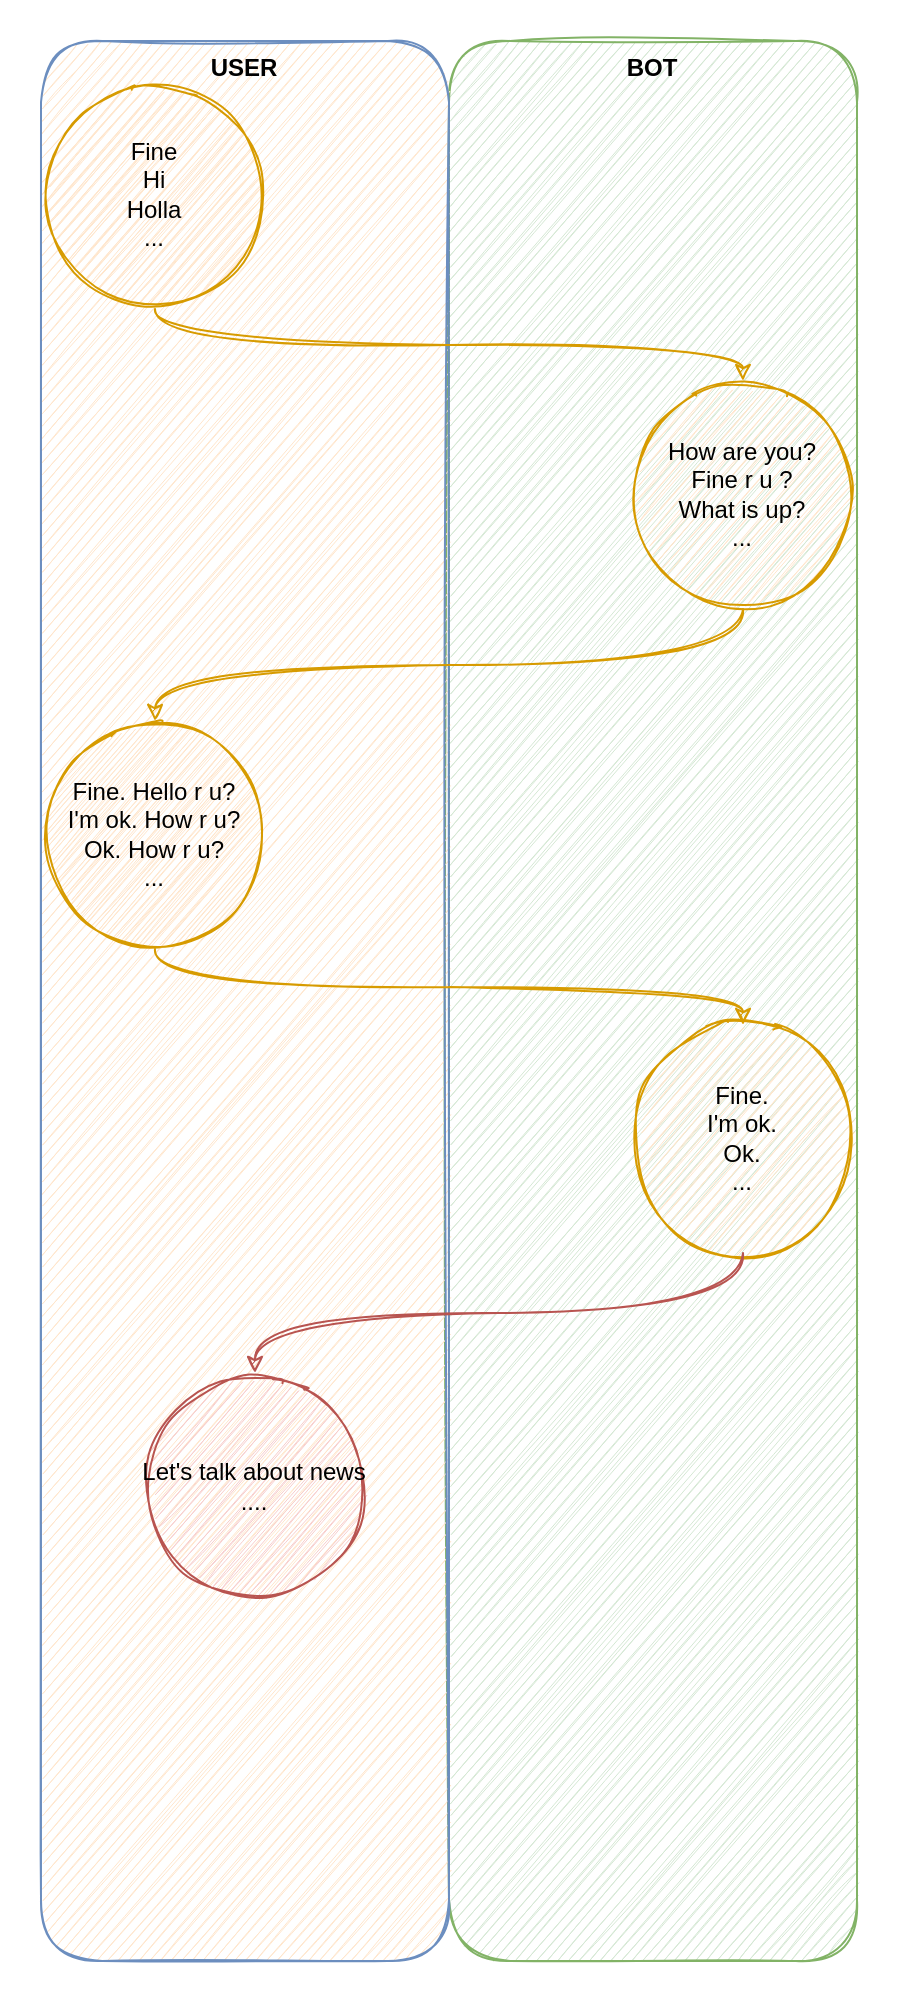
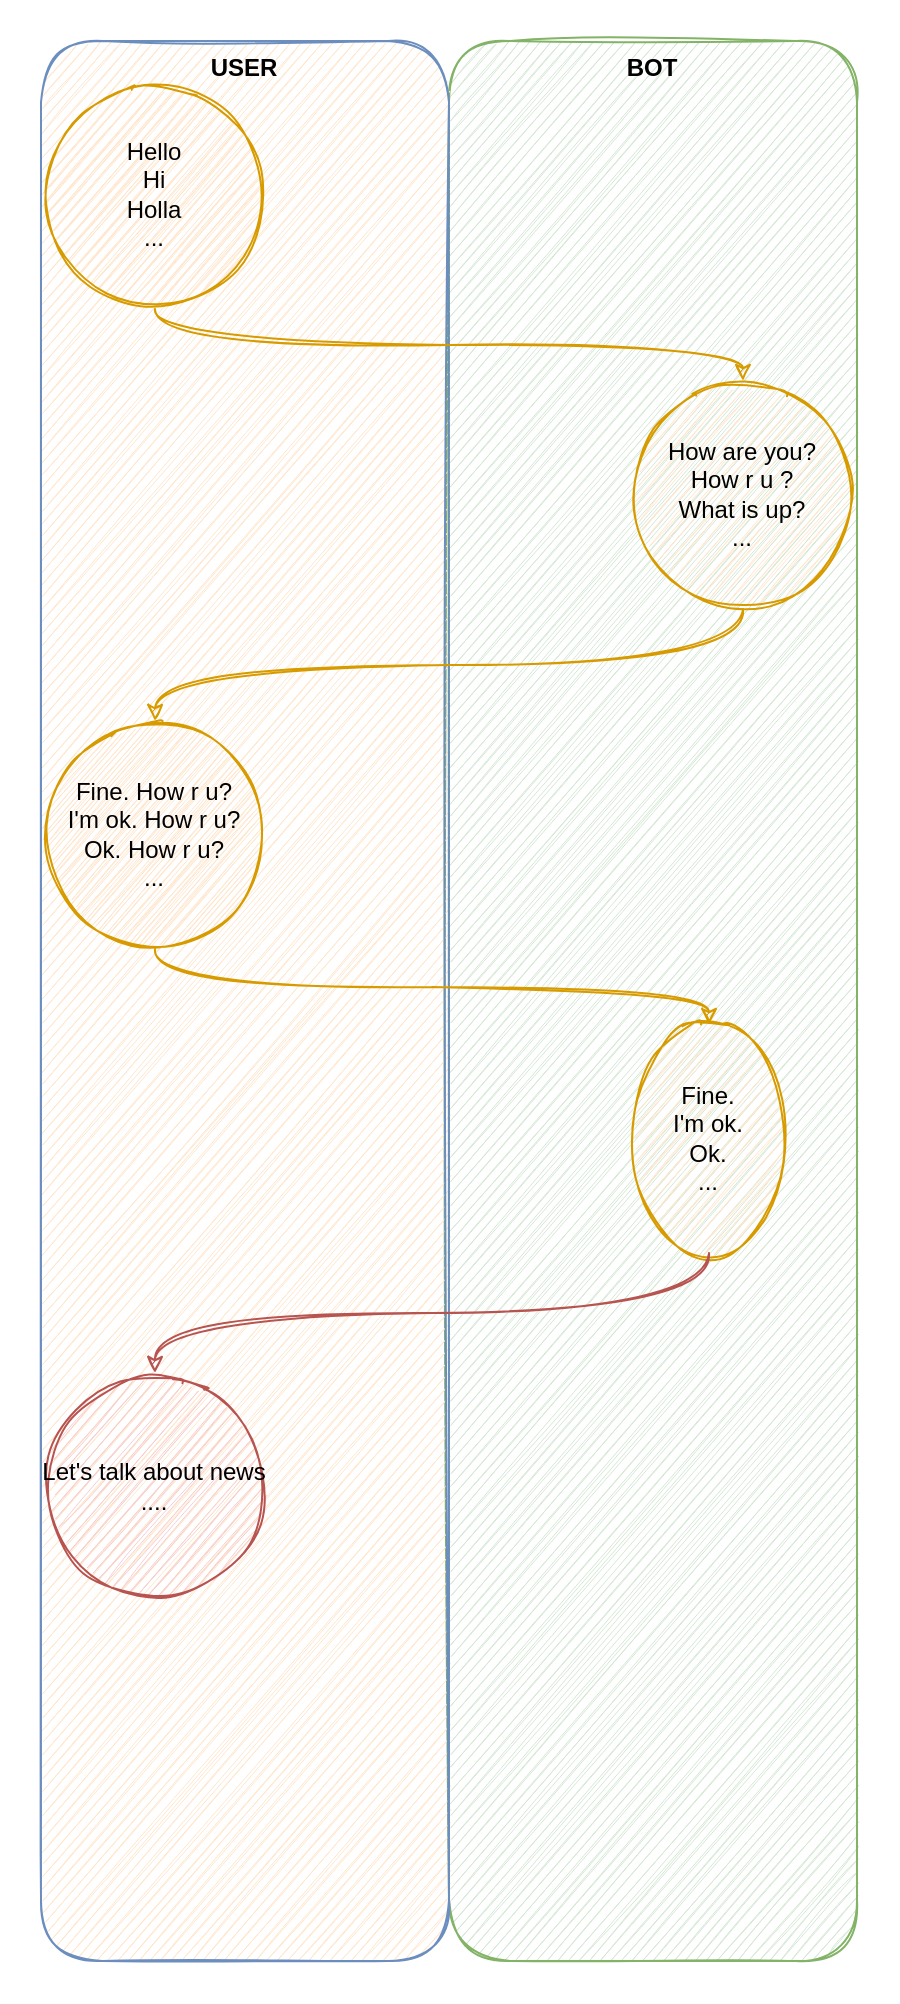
- <mxCell id="5" value="Fine&lt;br&gt;Hi&lt;br&gt;Holla&lt;br&gt;..." style="ellipse;whiteSpace=wrap;html=1;aspect=fixed;fillColor=#ffe6cc;strokeColor=#d79b00;sketch=1;" parent="1" vertex="1"><mxGeometry x="20" y="40" width="114" height="114" as="geometry" /></mxCell>
+ <mxCell id="5" value="Hello&lt;br&gt;Hi&lt;br&gt;Holla&lt;br&gt;..." style="ellipse;whiteSpace=wrap;html=1;aspect=fixed;fillColor=#ffe6cc;strokeColor=#d79b00;sketch=1;" parent="1" vertex="1"><mxGeometry x="20" y="40" width="114" height="114" as="geometry" /></mxCell>
- <mxCell id="7" value="How are you?&lt;br&gt;Fine r u ?&lt;br&gt;What is up?&lt;br&gt;..." style="ellipse;whiteSpace=wrap;html=1;aspect=fixed;fillColor=#ffe6cc;strokeColor=#d79b00;sketch=1;" parent="1" vertex="1"><mxGeometry x="314" y="190" width="114" height="114" as="geometry" /></mxCell>
+ <mxCell id="7" value="How are you?&lt;br&gt;How r u ?&lt;br&gt;What is up?&lt;br&gt;..." style="ellipse;whiteSpace=wrap;html=1;aspect=fixed;fillColor=#ffe6cc;strokeColor=#d79b00;sketch=1;" parent="1" vertex="1"><mxGeometry x="314" y="190" width="114" height="114" as="geometry" /></mxCell>
- <mxCell id="8" value="Fine. Hello r u?&lt;br&gt;I'm ok. How r u?&lt;br&gt;Ok. How r u?&lt;br&gt;..." style="ellipse;whiteSpace=wrap;html=1;aspect=fixed;fillColor=#ffe6cc;strokeColor=#d79b00;sketch=1;" parent="1" vertex="1"><mxGeometry x="20" y="360" width="114" height="114" as="geometry" /></mxCell>
+ <mxCell id="8" value="Fine. How r u?&lt;br&gt;I'm ok. How r u?&lt;br&gt;Ok. How r u?&lt;br&gt;..." style="ellipse;whiteSpace=wrap;html=1;aspect=fixed;fillColor=#ffe6cc;strokeColor=#d79b00;sketch=1;" parent="1" vertex="1"><mxGeometry x="20" y="360" width="114" height="114" as="geometry" /></mxCell>
- <mxCell id="10" value="Fine.&lt;br&gt;I'm ok.&lt;br&gt;Ok.&lt;br&gt;..." style="ellipse;whiteSpace=wrap;html=1;aspect=fixed;fillColor=#ffe6cc;strokeColor=#d79b00;sketch=1;" parent="1" vertex="1"><mxGeometry x="314" y="512" width="114" height="114" as="geometry" /></mxCell>
+ <mxCell id="10" value="Fine.&lt;br&gt;I'm ok.&lt;br&gt;Ok.&lt;br&gt;..." style="ellipse;whiteSpace=wrap;html=1;aspect=fixed;fillColor=#ffe6cc;strokeColor=#d79b00;sketch=1;" parent="1" vertex="1"><mxGeometry x="314" y="512" width="80" height="114" as="geometry" /></mxCell>
- <mxCell id="12" value="Let's talk about news&lt;br&gt;...." style="ellipse;whiteSpace=wrap;html=1;aspect=fixed;fillColor=#f8cecc;strokeColor=#b85450;sketch=1;" parent="1" vertex="1"><mxGeometry x="70" y="686" width="114" height="114" as="geometry" /></mxCell>
+ <mxCell id="12" value="Let's talk about news&lt;br&gt;...." style="ellipse;whiteSpace=wrap;html=1;aspect=fixed;fillColor=#f8cecc;strokeColor=#b85450;sketch=1;" parent="1" vertex="1"><mxGeometry x="20" y="686" width="114" height="114" as="geometry" /></mxCell>
